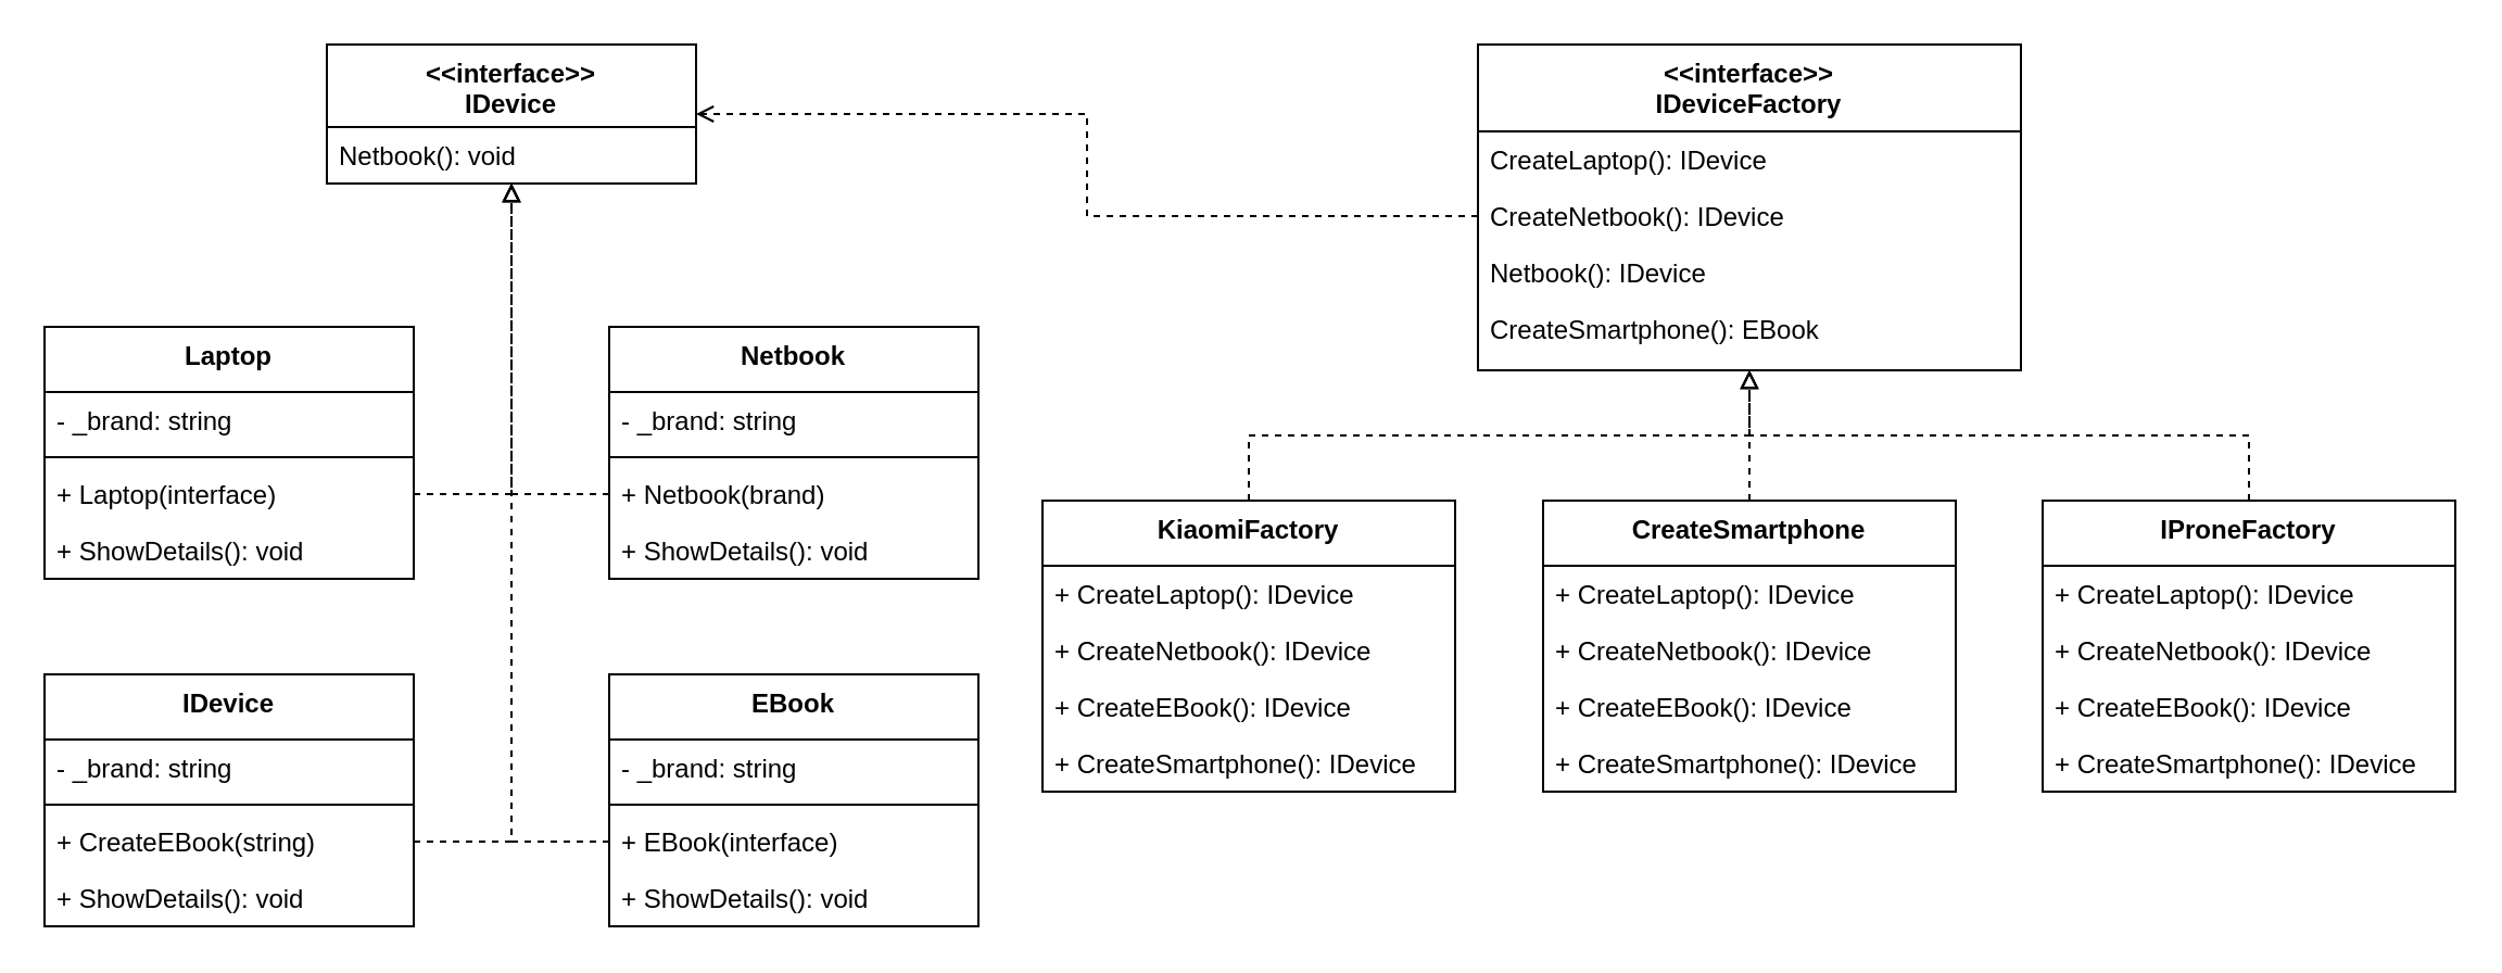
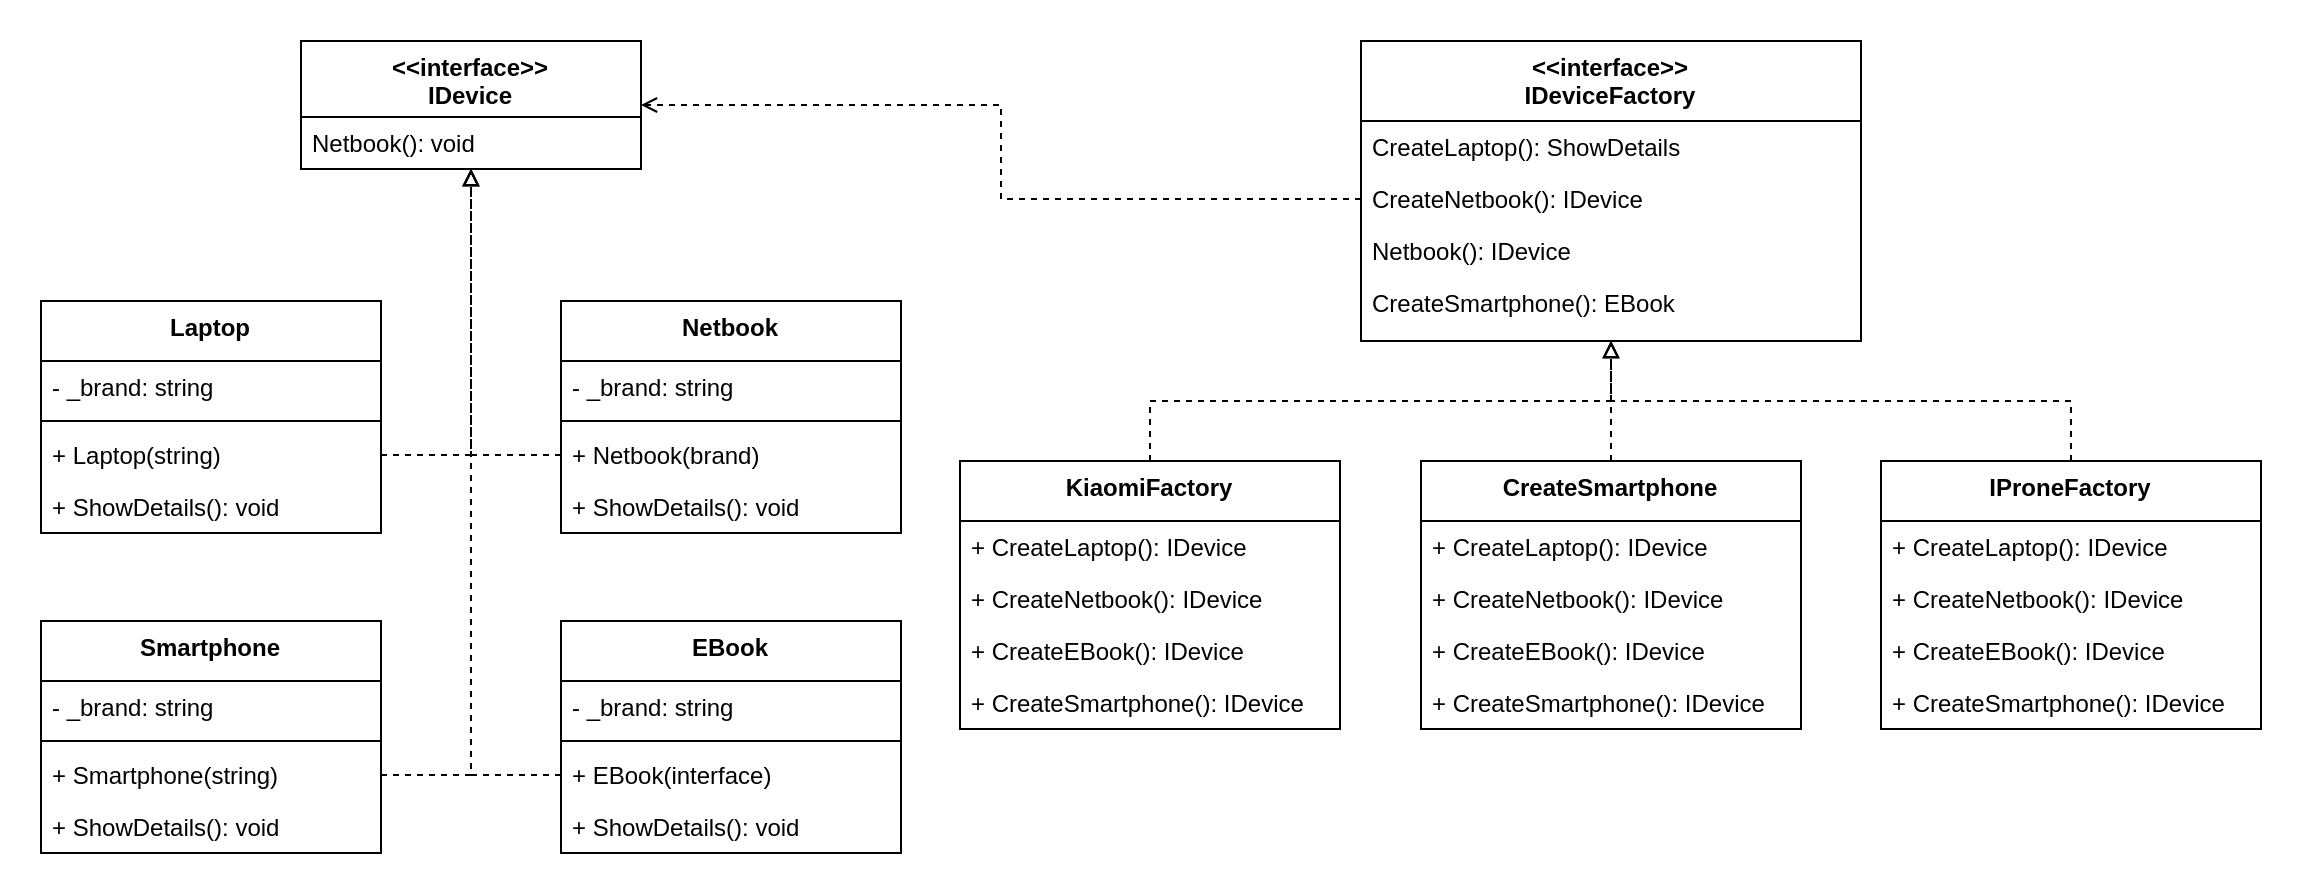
- <mxCell id="3" value="CreateLaptop(): IDevice" style="text;align=left;verticalAlign=top;spacingLeft=4;spacingRight=4;overflow=hidden;rotatable=0;points=[[0,0.5],[1,0.5]];portConstraint=eastwest;" vertex="1" parent="2"><mxGeometry y="40" width="250" height="26" as="geometry" /></mxCell>
+ <mxCell id="3" value="CreateLaptop(): ShowDetails" style="text;align=left;verticalAlign=top;spacingLeft=4;spacingRight=4;overflow=hidden;rotatable=0;points=[[0,0.5],[1,0.5]];portConstraint=eastwest;" vertex="1" parent="2"><mxGeometry y="40" width="250" height="26" as="geometry" /></mxCell>
- <mxCell id="12" value="+ Laptop(interface)" style="text;align=left;verticalAlign=top;spacingLeft=4;spacingRight=4;overflow=hidden;rotatable=0;points=[[0,0.5],[1,0.5]];portConstraint=eastwest;fontStyle=0" vertex="1" parent="9"><mxGeometry y="64" width="170" height="26" as="geometry" /></mxCell>
+ <mxCell id="12" value="+ Laptop(string)" style="text;align=left;verticalAlign=top;spacingLeft=4;spacingRight=4;overflow=hidden;rotatable=0;points=[[0,0.5],[1,0.5]];portConstraint=eastwest;fontStyle=0" vertex="1" parent="9"><mxGeometry y="64" width="170" height="26" as="geometry" /></mxCell>
- <mxCell id="24" value="IDevice" style="swimlane;fontStyle=1;align=center;verticalAlign=top;childLayout=stackLayout;horizontal=1;startSize=30;horizontalStack=0;resizeParent=1;resizeLast=0;collapsible=1;marginBottom=0;rounded=0;shadow=0;strokeWidth=1;" vertex="1" parent="1"><mxGeometry x="20" y="310" width="170" height="116" as="geometry"><mxRectangle x="360" y="50" width="160" height="26" as="alternateBounds" /></mxGeometry></mxCell>
+ <mxCell id="24" value="Smartphone" style="swimlane;fontStyle=1;align=center;verticalAlign=top;childLayout=stackLayout;horizontal=1;startSize=30;horizontalStack=0;resizeParent=1;resizeLast=0;collapsible=1;marginBottom=0;rounded=0;shadow=0;strokeWidth=1;" vertex="1" parent="1"><mxGeometry x="20" y="310" width="170" height="116" as="geometry"><mxRectangle x="360" y="50" width="160" height="26" as="alternateBounds" /></mxGeometry></mxCell>
- <mxCell id="27" value="+ CreateEBook(string)" style="text;align=left;verticalAlign=top;spacingLeft=4;spacingRight=4;overflow=hidden;rotatable=0;points=[[0,0.5],[1,0.5]];portConstraint=eastwest;fontStyle=0" vertex="1" parent="24"><mxGeometry y="64" width="170" height="26" as="geometry" /></mxCell>
+ <mxCell id="27" value="+ Smartphone(string)" style="text;align=left;verticalAlign=top;spacingLeft=4;spacingRight=4;overflow=hidden;rotatable=0;points=[[0,0.5],[1,0.5]];portConstraint=eastwest;fontStyle=0" vertex="1" parent="24"><mxGeometry y="64" width="170" height="26" as="geometry" /></mxCell>
